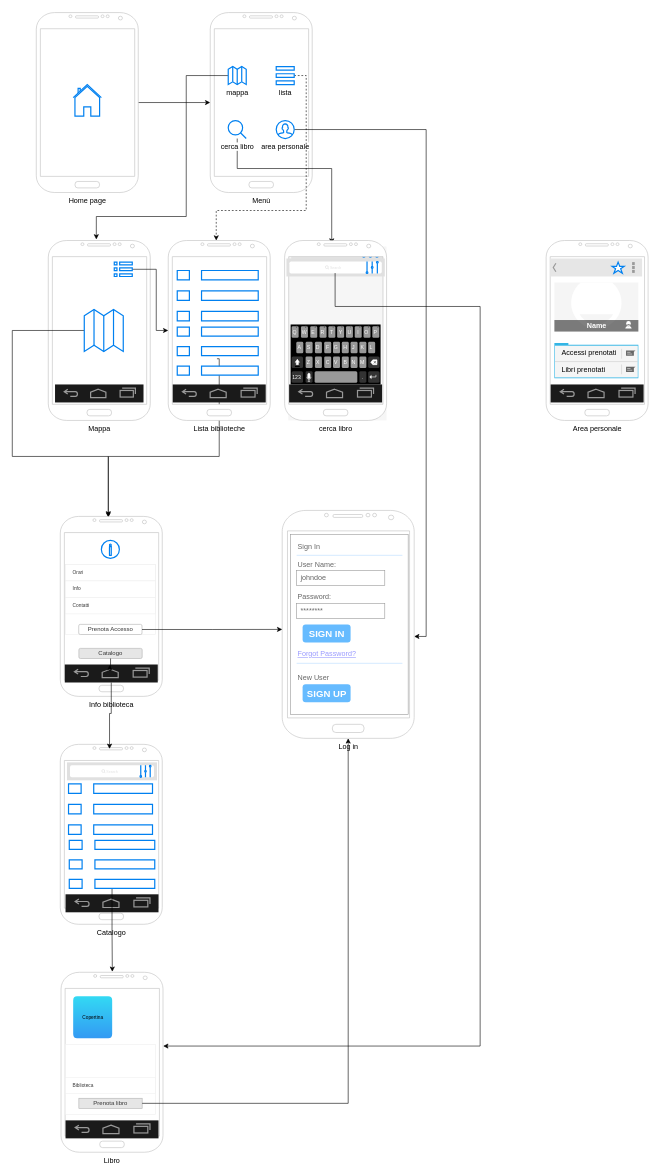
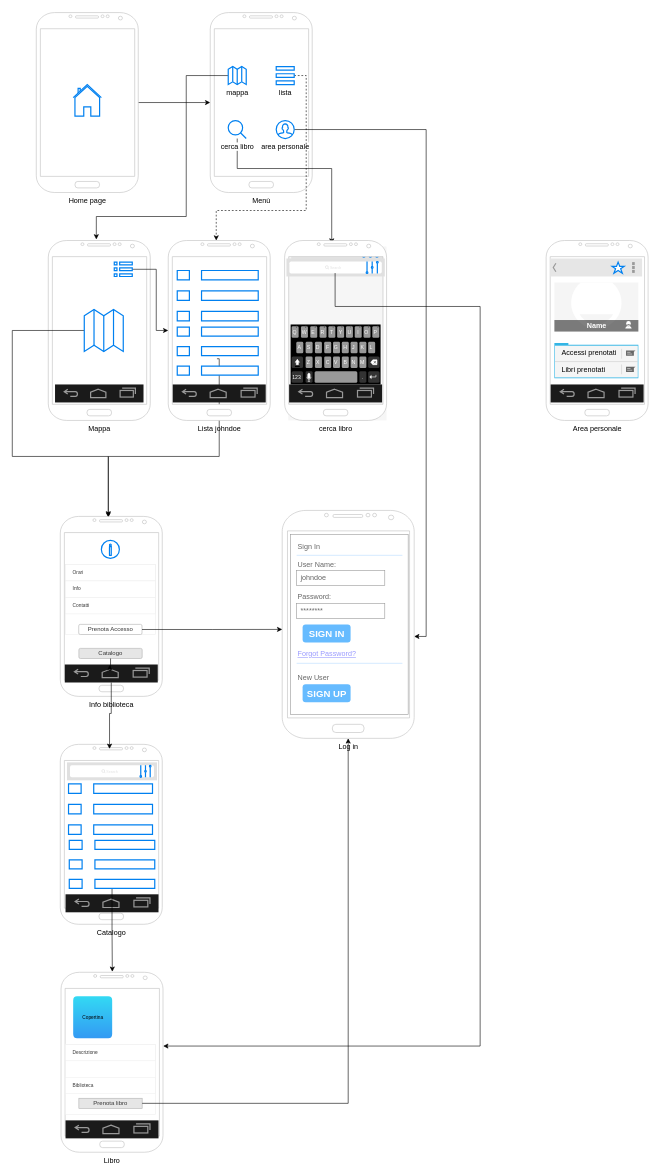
- <mxCell id="17" value="Lista biblioteche" style="verticalLabelPosition=bottom;verticalAlign=top;html=1;shadow=0;dashed=0;strokeWidth=1;shape=mxgraph.android.phone2;strokeColor=#c0c0c0;" vertex="1" parent="1"><mxGeometry x="280" y="400" width="170" height="300" as="geometry" /></mxCell>
+ <mxCell id="17" value="Lista johndoe" style="verticalLabelPosition=bottom;verticalAlign=top;html=1;shadow=0;dashed=0;strokeWidth=1;shape=mxgraph.android.phone2;strokeColor=#c0c0c0;" vertex="1" parent="1"><mxGeometry x="280" y="400" width="170" height="300" as="geometry" /></mxCell>
+ <mxCell id="79" value="Descrizione" style="strokeColor=inherit;fillColor=inherit;gradientColor=inherit;strokeWidth=1;html=1;shadow=0;dashed=0;shape=mxgraph.android.rrect;rSize=0;align=left;spacingLeft=10;fontSize=8;fontColor=#333333;" vertex="1" parent="78"><mxGeometry width="150" height="27.5" as="geometry" /></mxCell>
